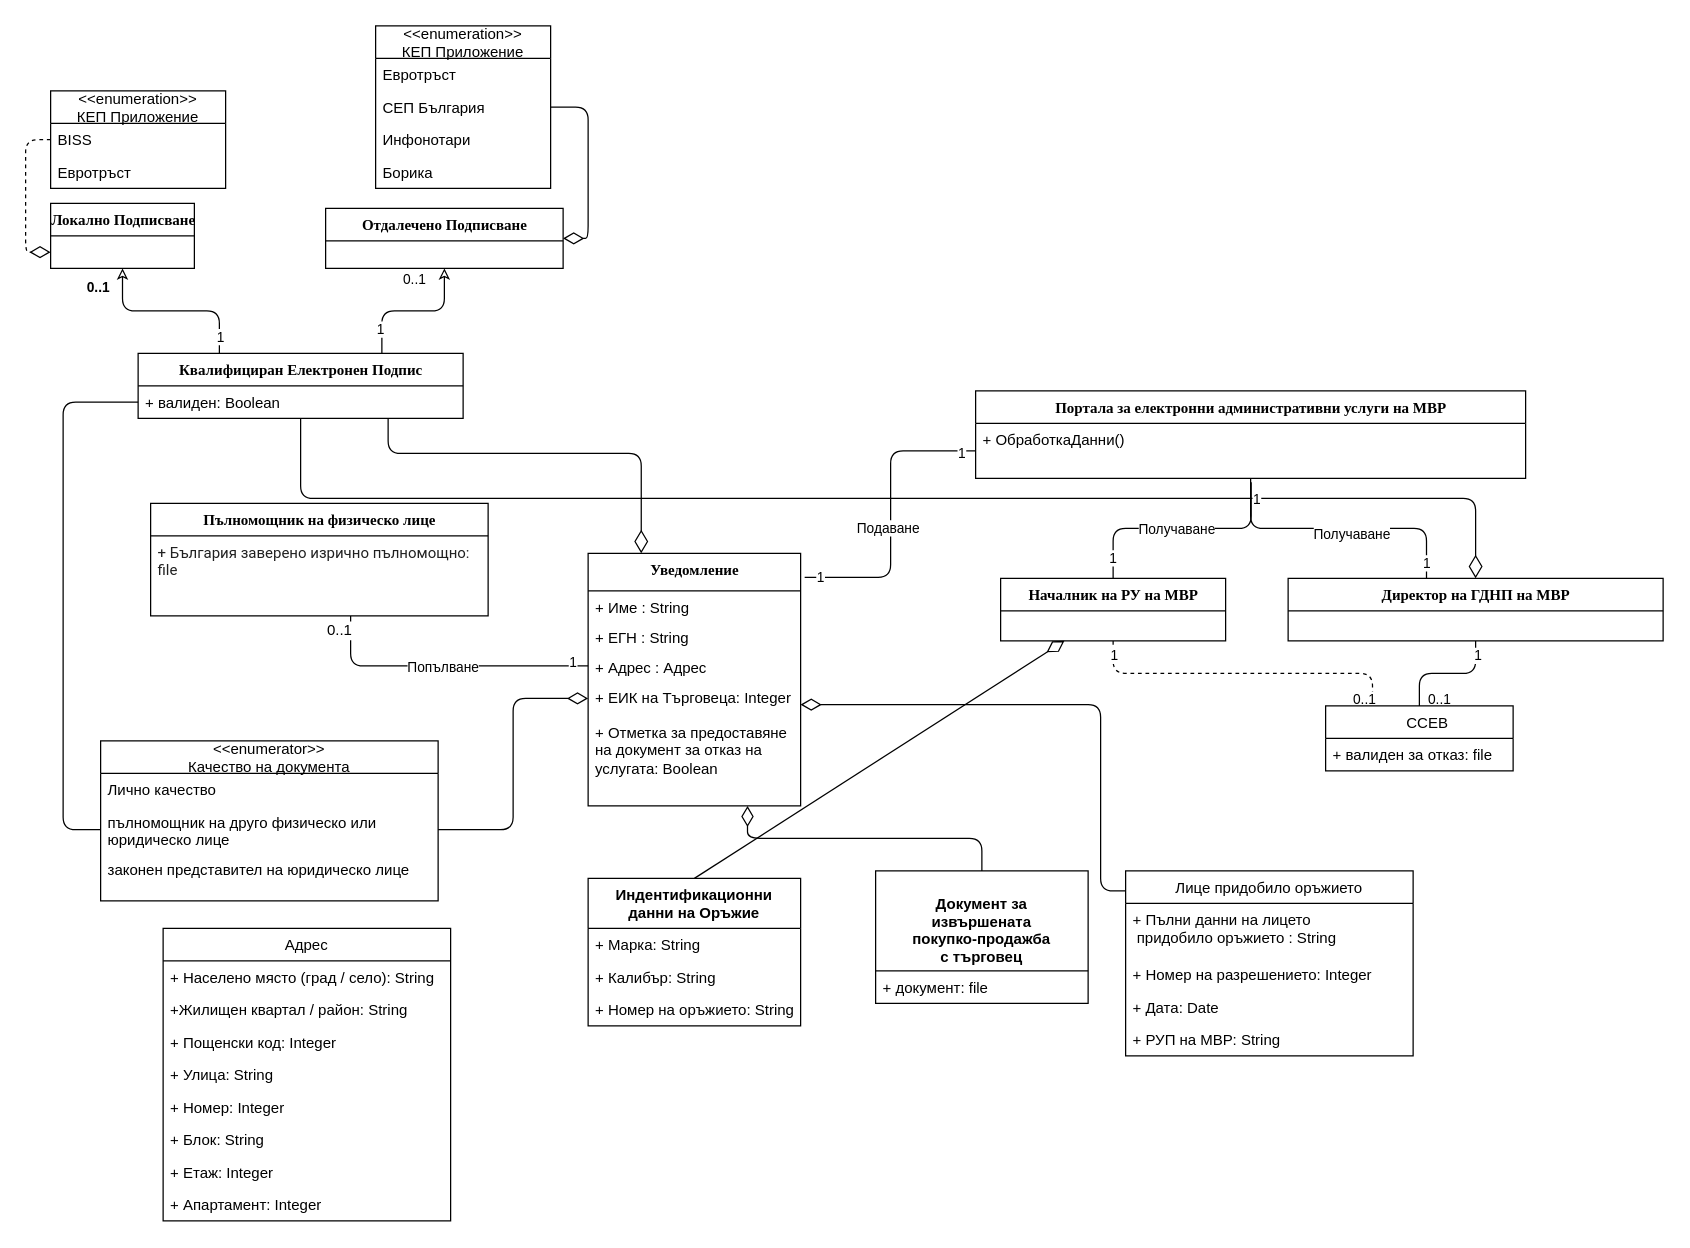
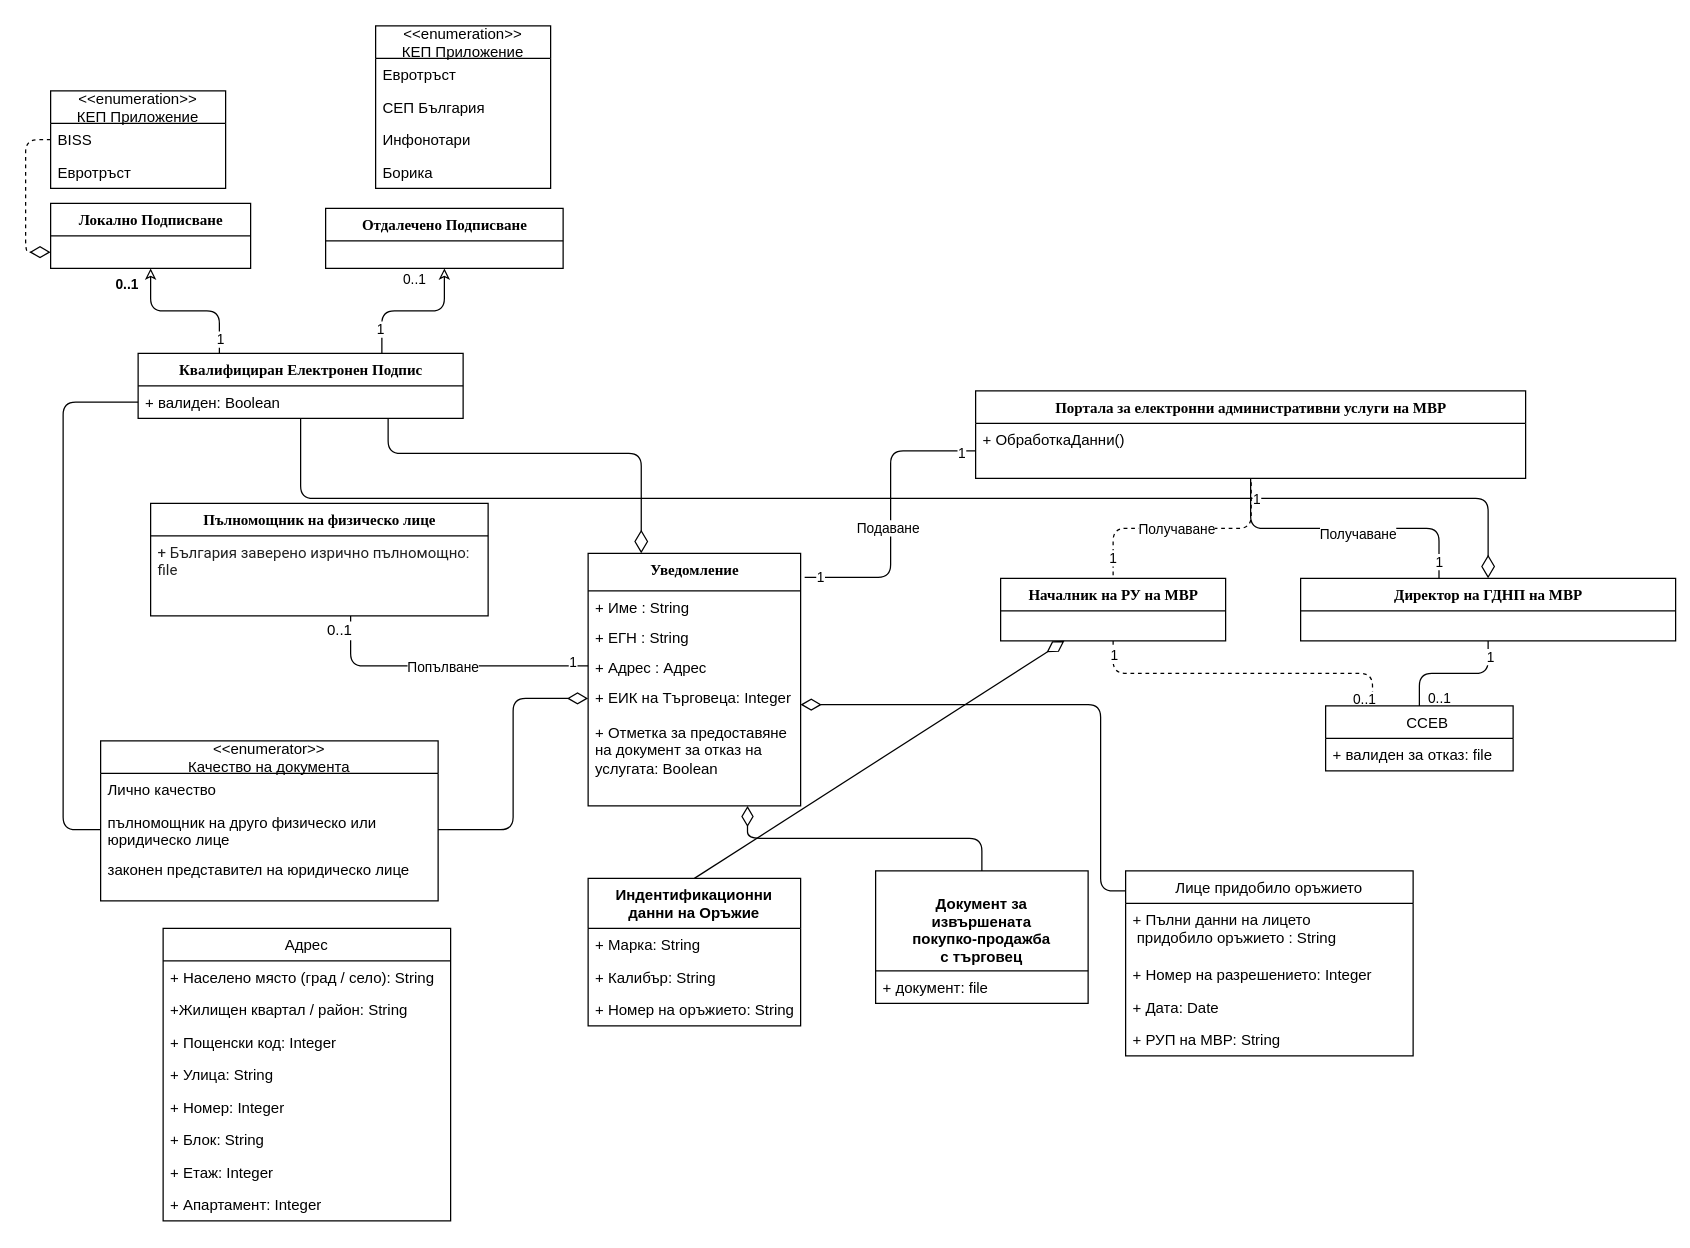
- <mxCell id="52" style="edgeStyle=elbowEdgeStyle;html=1;exitX=1;exitY=0.5;exitDx=0;exitDy=0;entryX=1;entryY=0.5;entryDx=0;entryDy=0;endArrow=diamondThin;endFill=0;endSize=14;" parent="1" source="49" target="16" edge="1"><mxGeometry relative="1" as="geometry"><mxPoint x="870" y="342" as="targetPoint" /><Array as="points"><mxPoint y="162" x="470" /><mxPoint x="460" y="152" /><mxPoint x="490" y="152" /><mxPoint x="910" y="302" /><mxPoint x="870" y="312" /></Array></mxGeometry></mxCell>
- <mxCell id="12" value="Локално Подписване" style="swimlane;html=1;fontStyle=1;align=center;verticalAlign=top;childLayout=stackLayout;horizontal=1;startSize=26;horizontalStack=0;resizeParent=1;resizeLast=0;collapsible=1;marginBottom=0;swimlaneFillColor=#ffffff;rounded=0;shadow=0;comic=0;labelBackgroundColor=none;strokeWidth=1;fillColor=none;fontFamily=Verdana;fontSize=12" parent="1" vertex="1"><mxGeometry x="40" y="162" width="115" height="52" as="geometry" /></mxCell>
+ <mxCell id="12" value="Локално Подписване" style="swimlane;html=1;fontStyle=1;align=center;verticalAlign=top;childLayout=stackLayout;horizontal=1;startSize=26;horizontalStack=0;resizeParent=1;resizeLast=0;collapsible=1;marginBottom=0;swimlaneFillColor=#ffffff;rounded=0;shadow=0;comic=0;labelBackgroundColor=none;strokeWidth=1;fillColor=none;fontFamily=Verdana;fontSize=12" parent="1" vertex="1"><mxGeometry x="40" y="162" width="160" height="52" as="geometry" /></mxCell>
- <mxCell id="76" style="edgeStyle=elbowEdgeStyle;comic=0;html=1;entryX=0.5;entryY=0;entryDx=0;entryDy=0;endArrow=none;endFill=0;endSize=16;elbow=vertical;exitX=0.501;exitY=1.071;exitDx=0;exitDy=0;exitPerimeter=0;" parent="1" source="35" target="8" edge="1"><mxGeometry relative="1" as="geometry"><mxPoint x="850" y="381.9" as="sourcePoint" /><mxPoint x="990.7" y="462" as="targetPoint" /><Array as="points"><mxPoint x="930" y="422" /><mxPoint x="960" y="402" /></Array></mxGeometry></mxCell>
+ <mxCell id="76" style="edgeStyle=elbowEdgeStyle;comic=0;html=1;entryX=0.5;entryY=0;entryDx=0;entryDy=0;endArrow=none;endFill=0;endSize=16;elbow=vertical;exitX=0.501;exitY=1.071;exitDx=0;exitDy=0;exitPerimeter=0;dashed=1;" parent="1" source="35" target="8" edge="1"><mxGeometry relative="1" as="geometry"><mxPoint x="850" y="381.9" as="sourcePoint" /><mxPoint x="990.7" y="462" as="targetPoint" /><Array as="points"><mxPoint x="930" y="422" /><mxPoint x="960" y="402" /></Array></mxGeometry></mxCell>
- <mxCell id="30" value="Директор на ГДНП на МВР" style="swimlane;html=1;fontStyle=1;align=center;verticalAlign=top;childLayout=stackLayout;horizontal=1;startSize=26;horizontalStack=0;resizeParent=1;resizeLast=0;collapsible=1;marginBottom=0;swimlaneFillColor=#ffffff;rounded=0;shadow=0;comic=0;labelBackgroundColor=none;strokeWidth=1;fillColor=none;fontFamily=Verdana;fontSize=12" parent="1" vertex="1"><mxGeometry x="1030" y="462" width="300" height="50" as="geometry" /></mxCell>
+ <mxCell id="30" value="Директор на ГДНП на МВР" style="swimlane;html=1;fontStyle=1;align=center;verticalAlign=top;childLayout=stackLayout;horizontal=1;startSize=26;horizontalStack=0;resizeParent=1;resizeLast=0;collapsible=1;marginBottom=0;swimlaneFillColor=#ffffff;rounded=0;shadow=0;comic=0;labelBackgroundColor=none;strokeWidth=1;fillColor=none;fontFamily=Verdana;fontSize=12" parent="1" vertex="1"><mxGeometry x="1040" y="462" width="300" height="50" as="geometry" /></mxCell>
